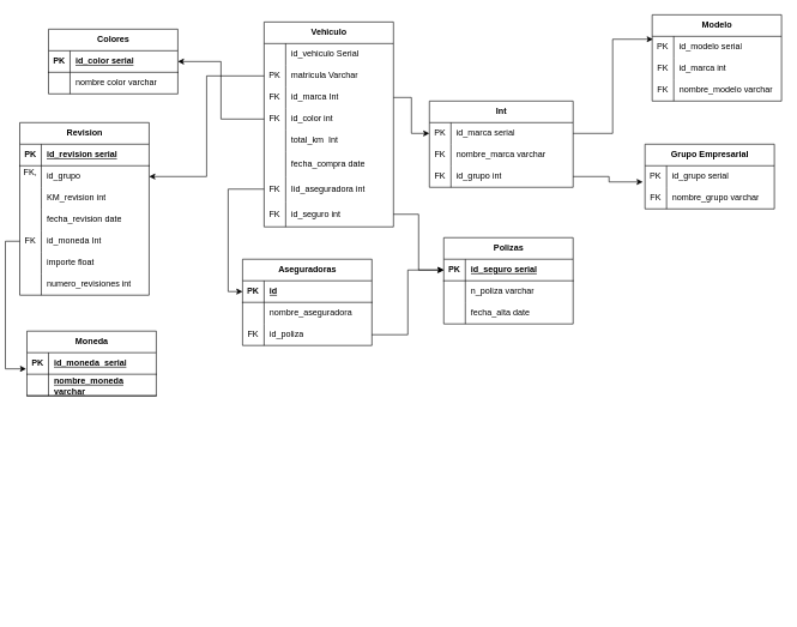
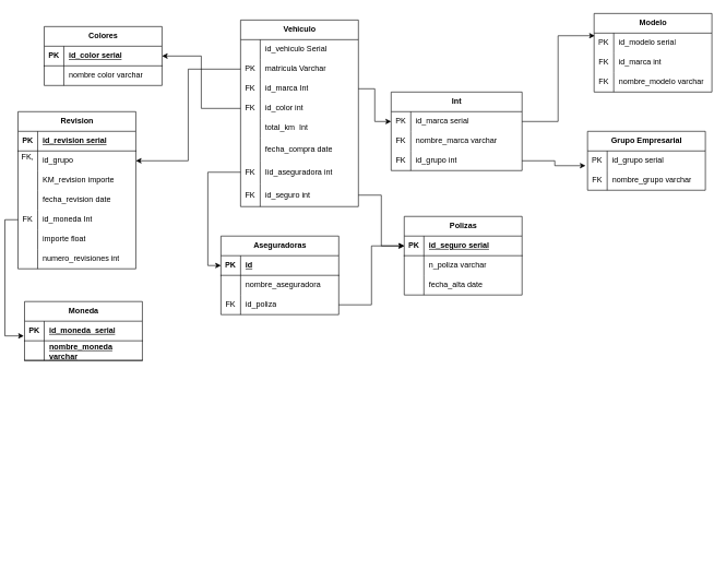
- <mxCell id="70" value="KM_revision int" style="shape=partialRectangle;connectable=0;fillColor=none;top=0;left=0;bottom=0;right=0;align=left;spacingLeft=6;overflow=hidden;whiteSpace=wrap;html=1;" parent="68" vertex="1"><mxGeometry x="30" width="150" height="30" as="geometry"><mxRectangle width="150" height="30" as="alternateBounds" /></mxGeometry></mxCell>
+ <mxCell id="70" value="KM_revision importe" style="shape=partialRectangle;connectable=0;fillColor=none;top=0;left=0;bottom=0;right=0;align=left;spacingLeft=6;overflow=hidden;whiteSpace=wrap;html=1;" parent="68" vertex="1"><mxGeometry x="30" width="150" height="30" as="geometry"><mxRectangle width="150" height="30" as="alternateBounds" /></mxGeometry></mxCell>
